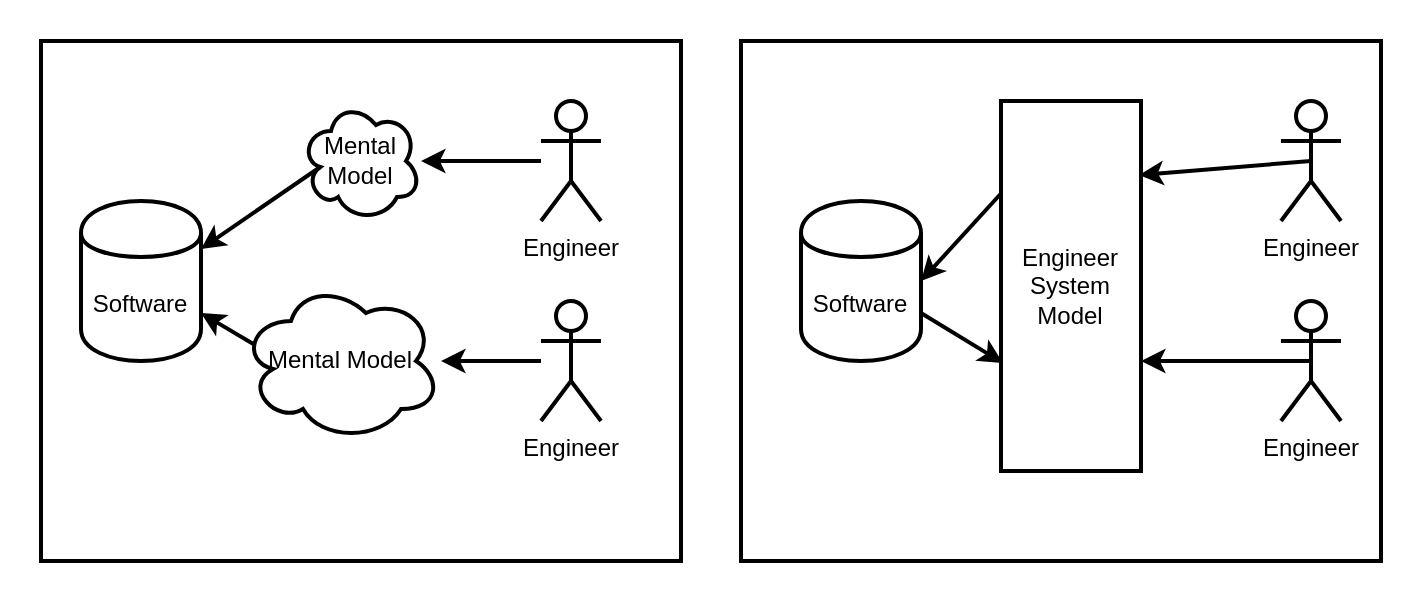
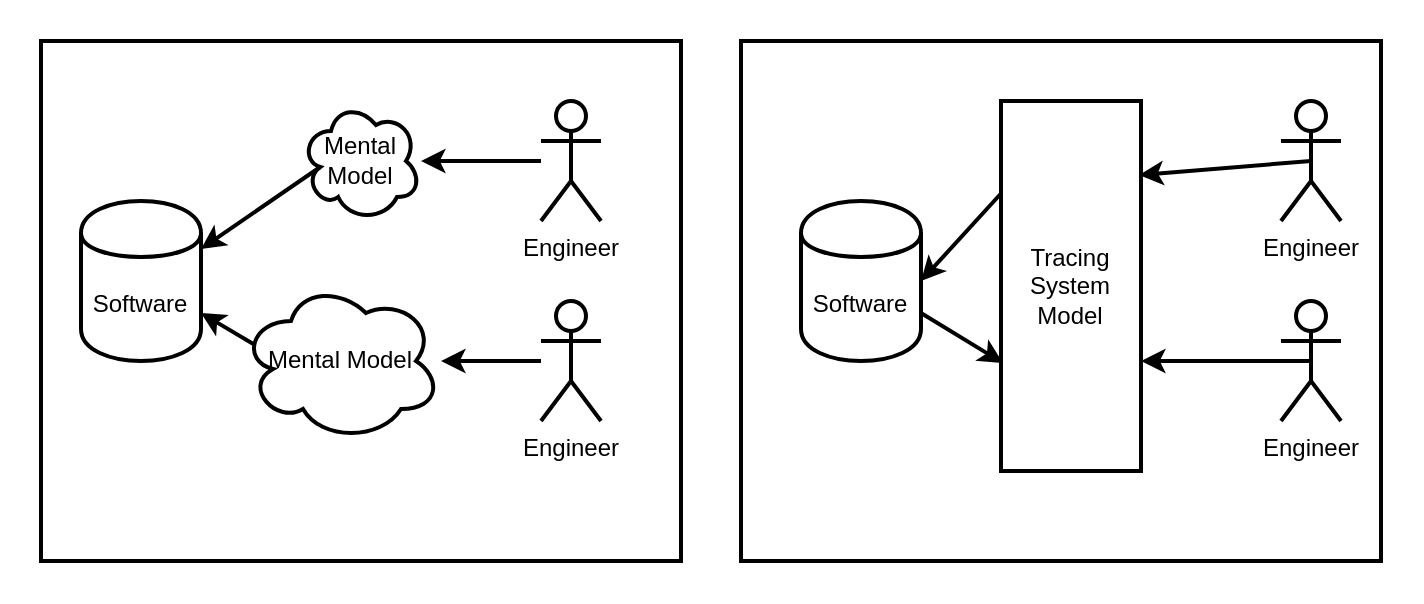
- <mxCell id="14" value="Engineer System &lt;br&gt;Model" style="rounded=0;whiteSpace=wrap;html=1;strokeWidth=2;" vertex="1" parent="1"><mxGeometry x="500" y="50" width="70" height="185" as="geometry" /></mxCell>
+ <mxCell id="14" value="Tracing System &lt;br&gt;Model" style="rounded=0;whiteSpace=wrap;html=1;strokeWidth=2;" vertex="1" parent="1"><mxGeometry x="500" y="50" width="70" height="185" as="geometry" /></mxCell>
